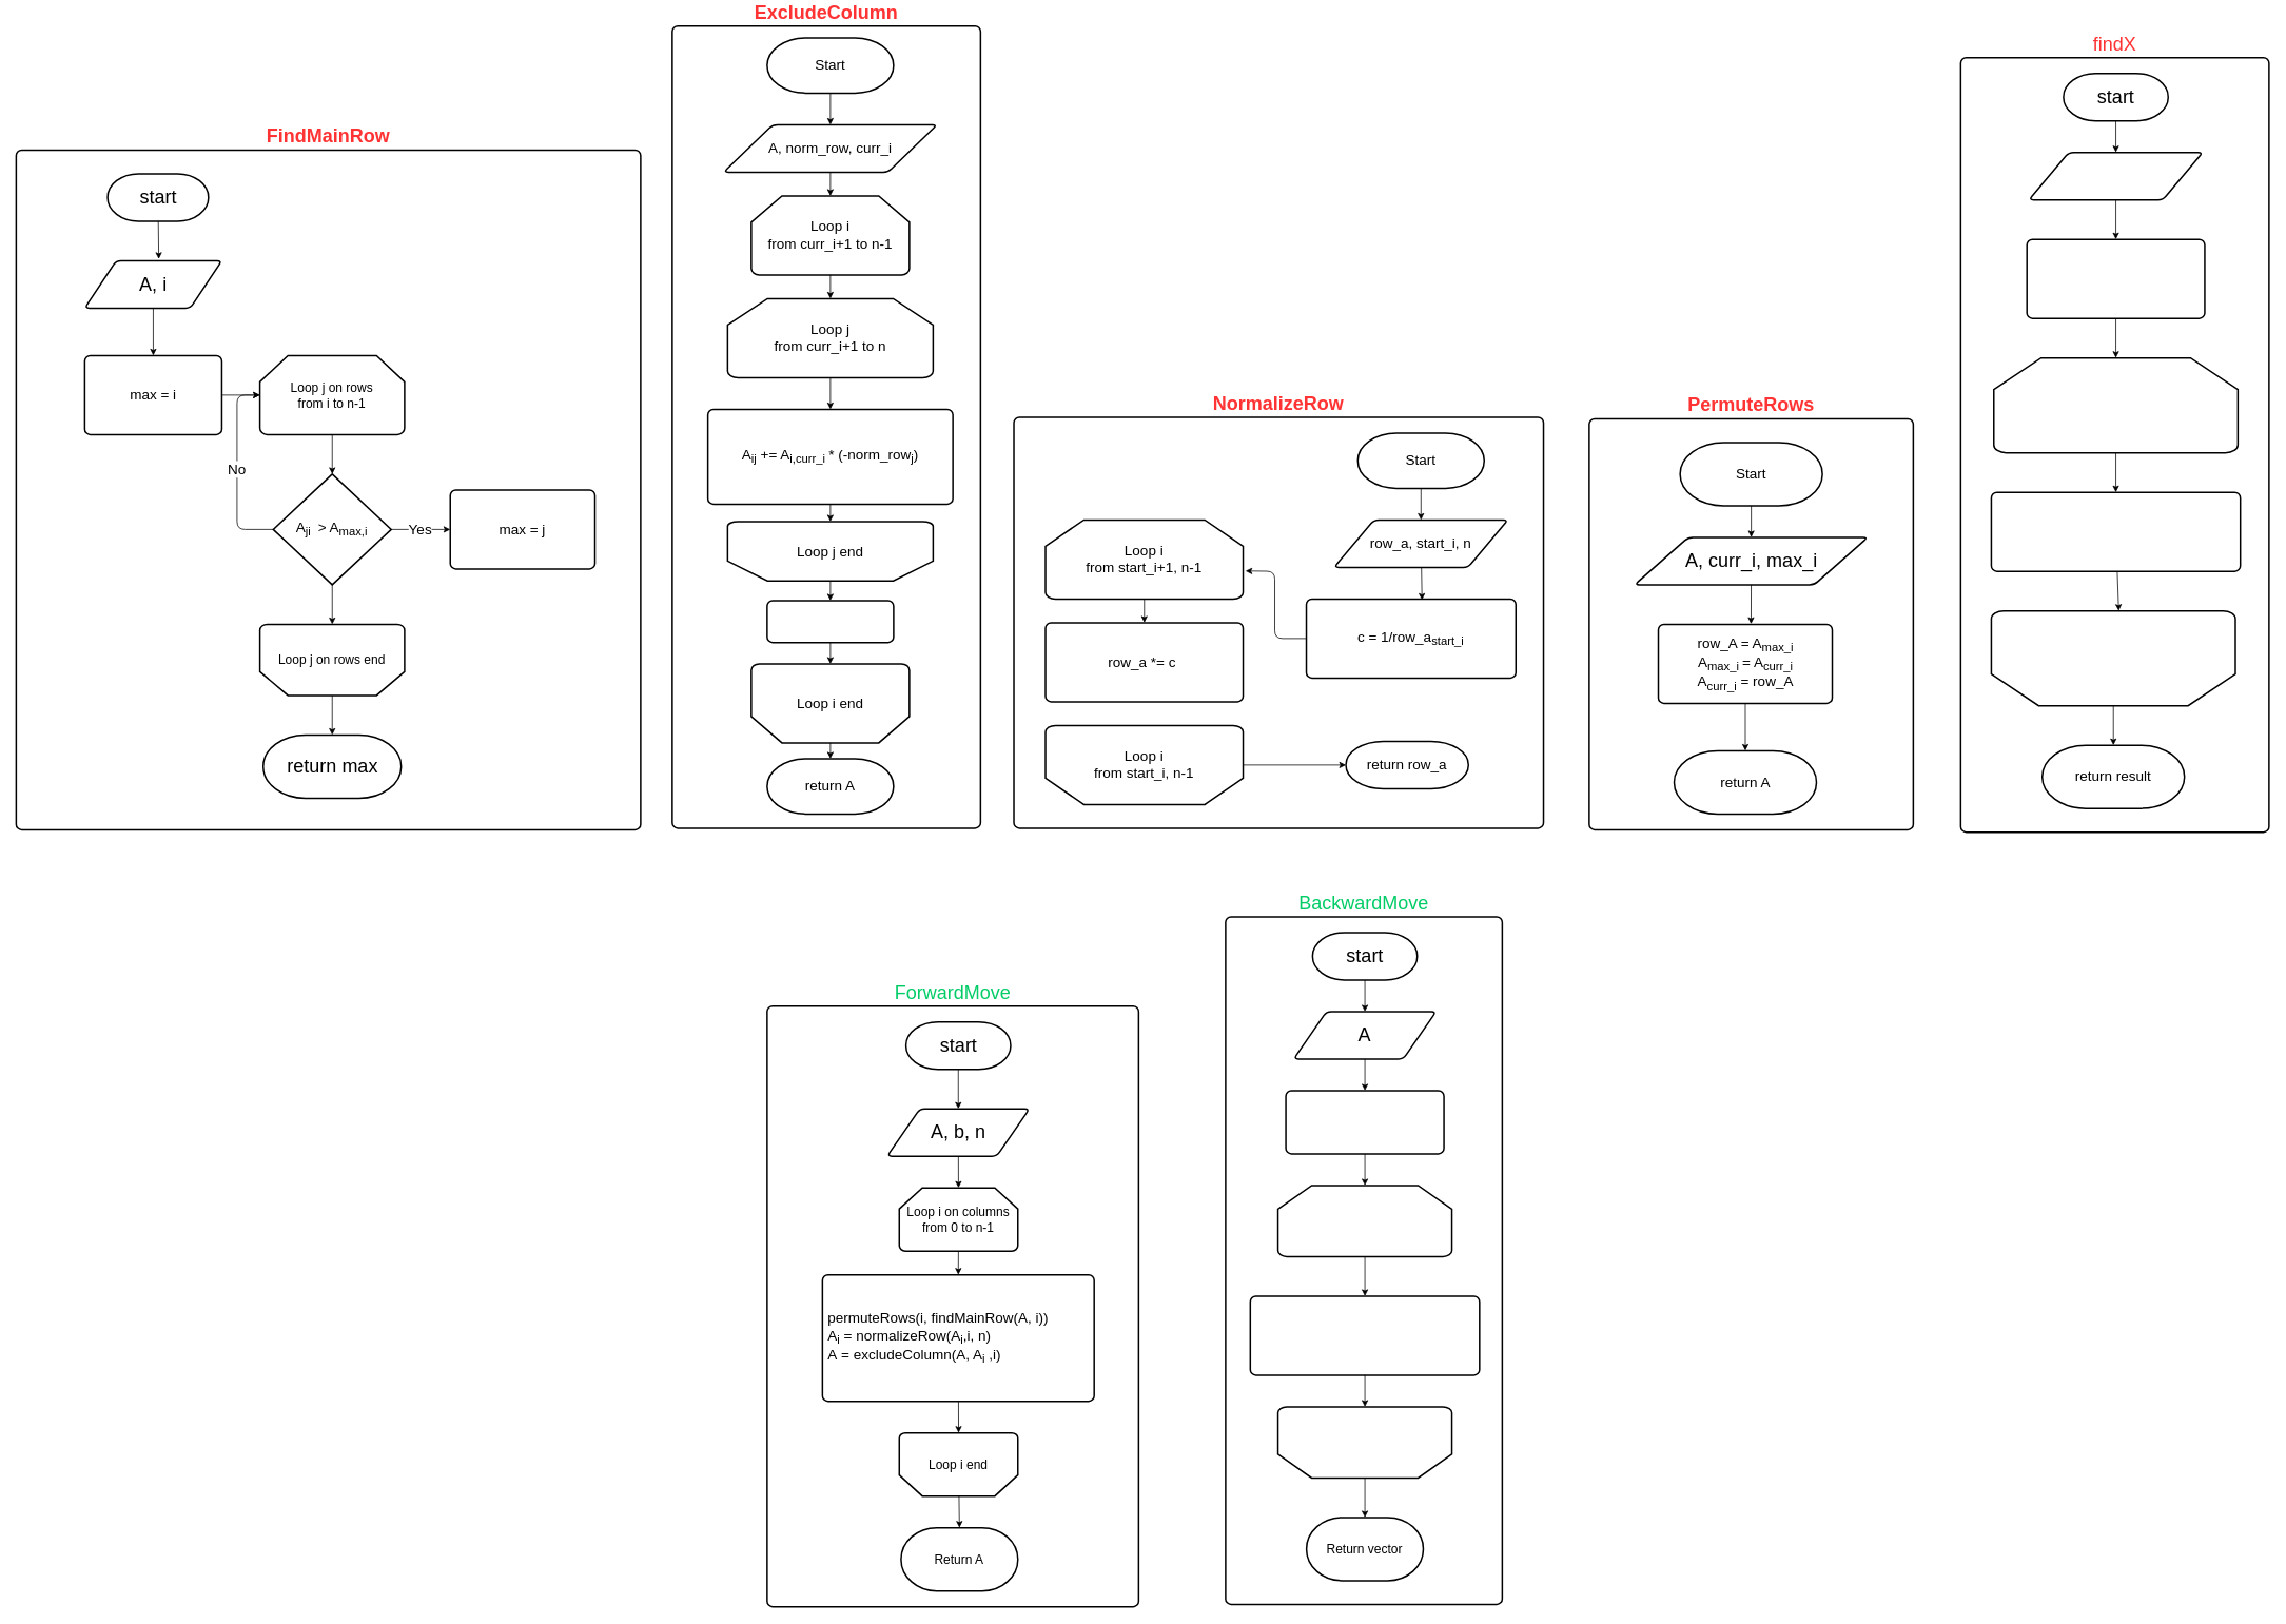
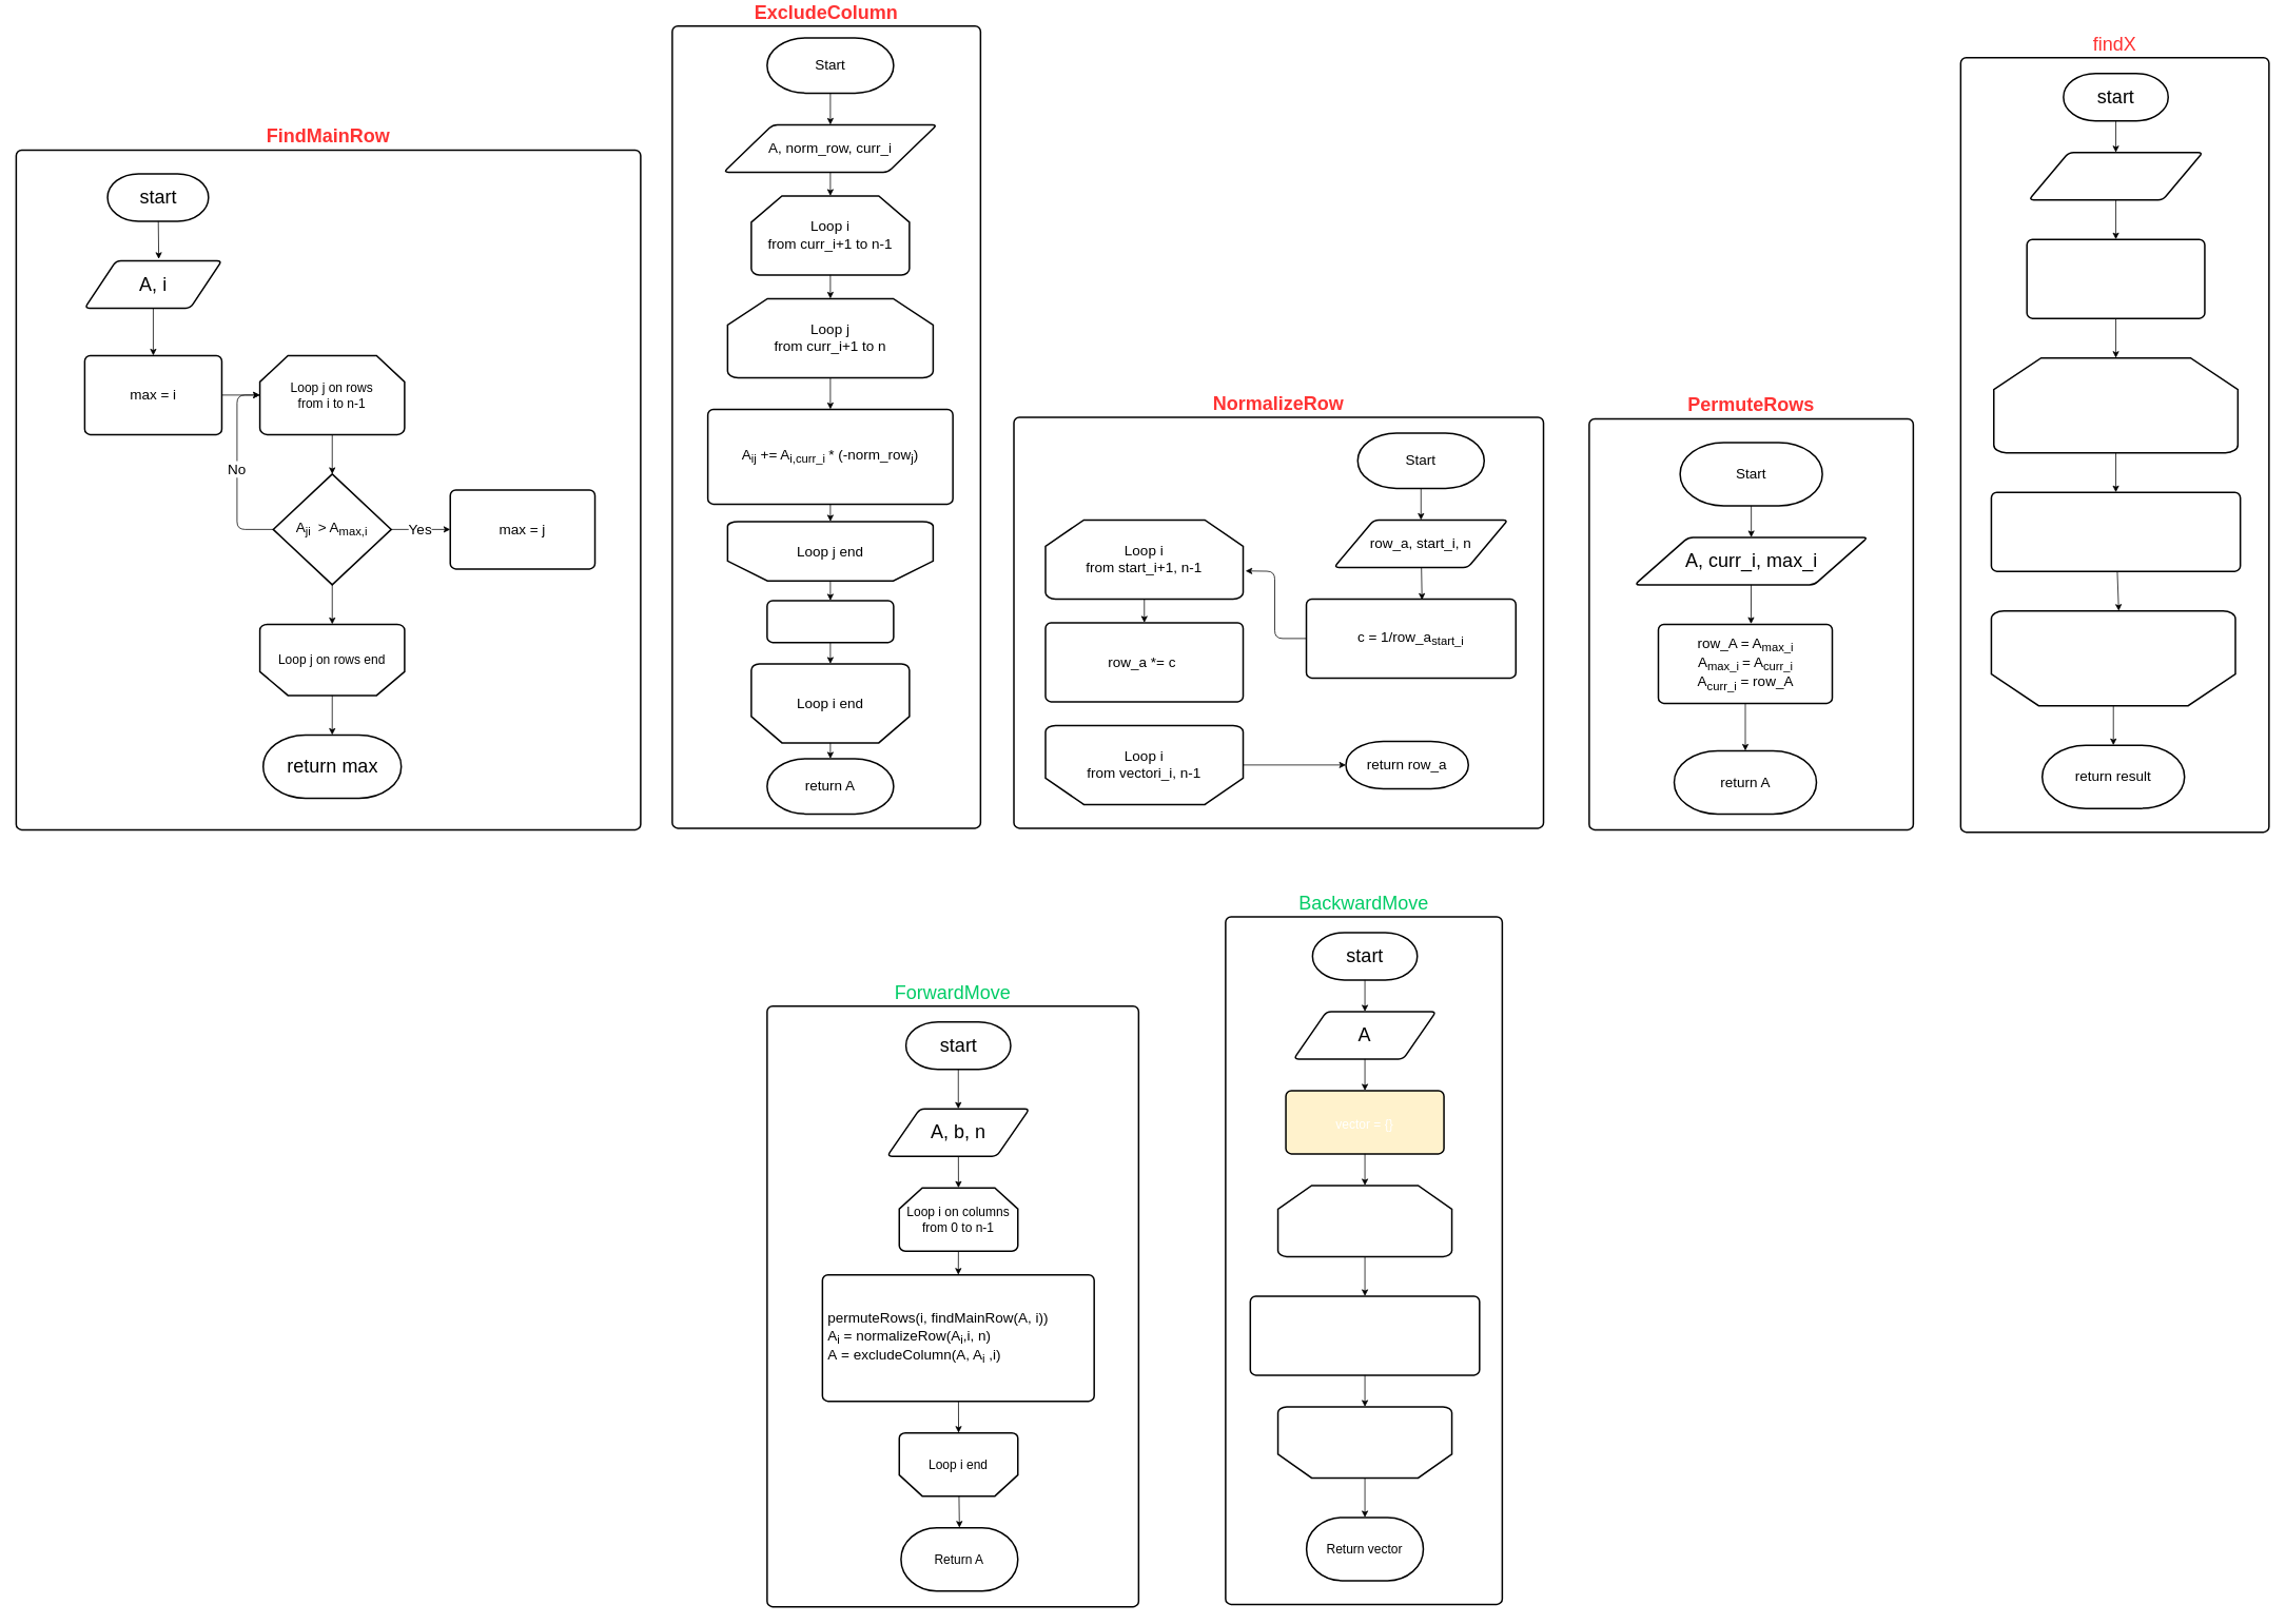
- <mxCell id="40" value="Loop i&lt;br&gt;from start_i, n-1" style="strokeWidth=2;html=1;shape=mxgraph.flowchart.loop_limit;whiteSpace=wrap;fontSize=18;direction=west;" parent="29" vertex="1"><mxGeometry x="40" y="390" width="250" height="100" as="geometry" /></mxCell>
+ <mxCell id="40" value="Loop i&lt;br&gt;from vectori_i, n-1" style="strokeWidth=2;html=1;shape=mxgraph.flowchart.loop_limit;whiteSpace=wrap;fontSize=18;direction=west;" parent="29" vertex="1"><mxGeometry x="40" y="390" width="250" height="100" as="geometry" /></mxCell>
- <mxCell id="95" value="&lt;font color=&quot;#ffffff&quot;&gt;&lt;span style=&quot;font-size: 16px;&quot;&gt;vector = {}&lt;/span&gt;&lt;/font&gt;" style="rounded=1;whiteSpace=wrap;html=1;absoluteArcSize=1;arcSize=14;strokeWidth=2;fontSize=24;fontColor=#00CC66;" vertex="1" parent="90"><mxGeometry x="76.25" y="220" width="200" height="80" as="geometry" /></mxCell>
+ <mxCell id="95" value="&lt;font color=&quot;#ffffff&quot;&gt;&lt;span style=&quot;font-size: 16px;&quot;&gt;vector = {}&lt;/span&gt;&lt;/font&gt;" style="rounded=1;whiteSpace=wrap;html=1;absoluteArcSize=1;arcSize=14;strokeWidth=2;fontSize=24;fontColor=#00CC66;fillColor=#fff2cc;" vertex="1" parent="90"><mxGeometry x="76.25" y="220" width="200" height="80" as="geometry" /></mxCell>
